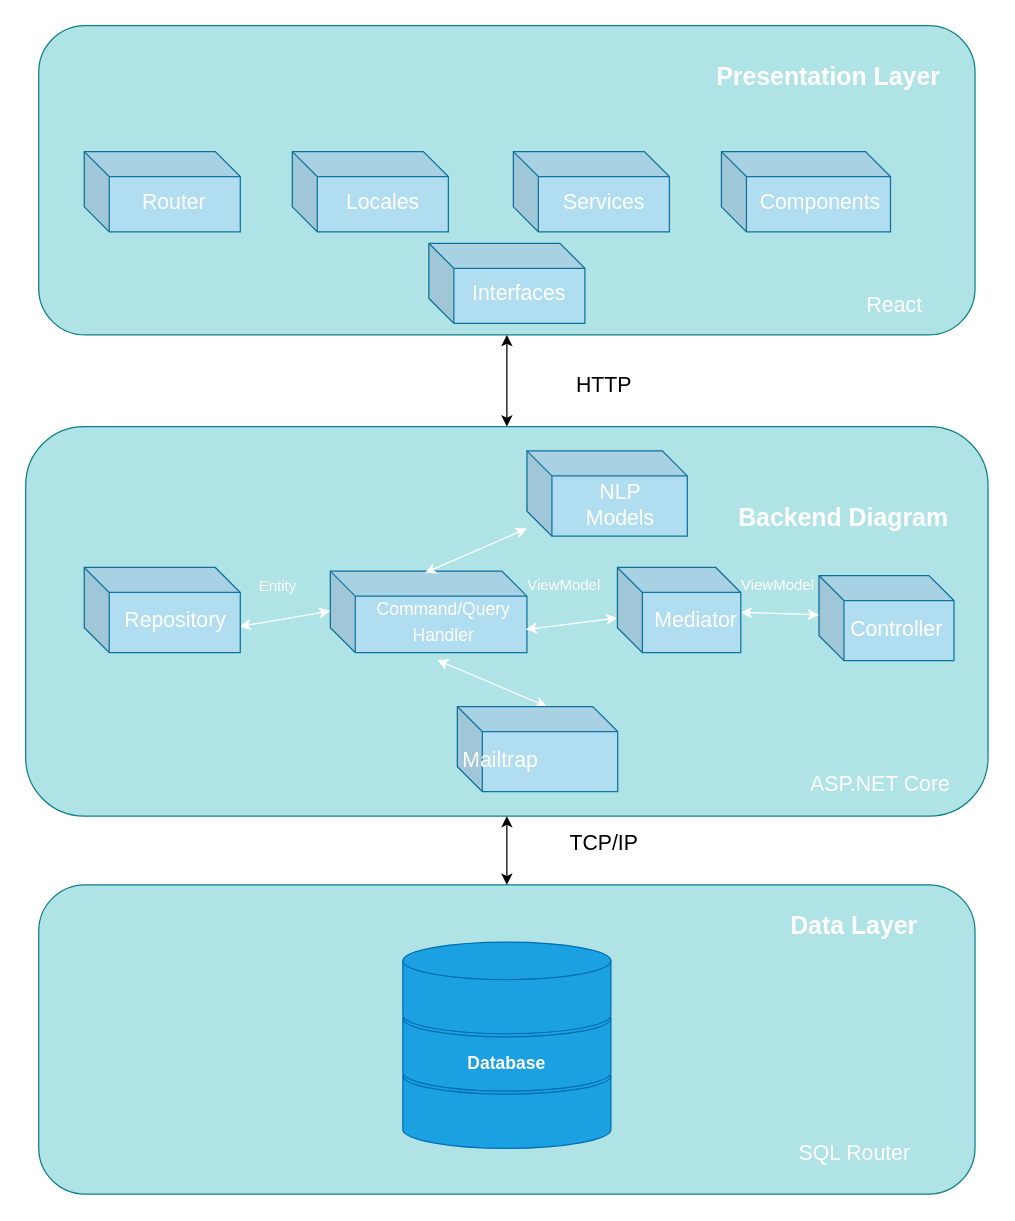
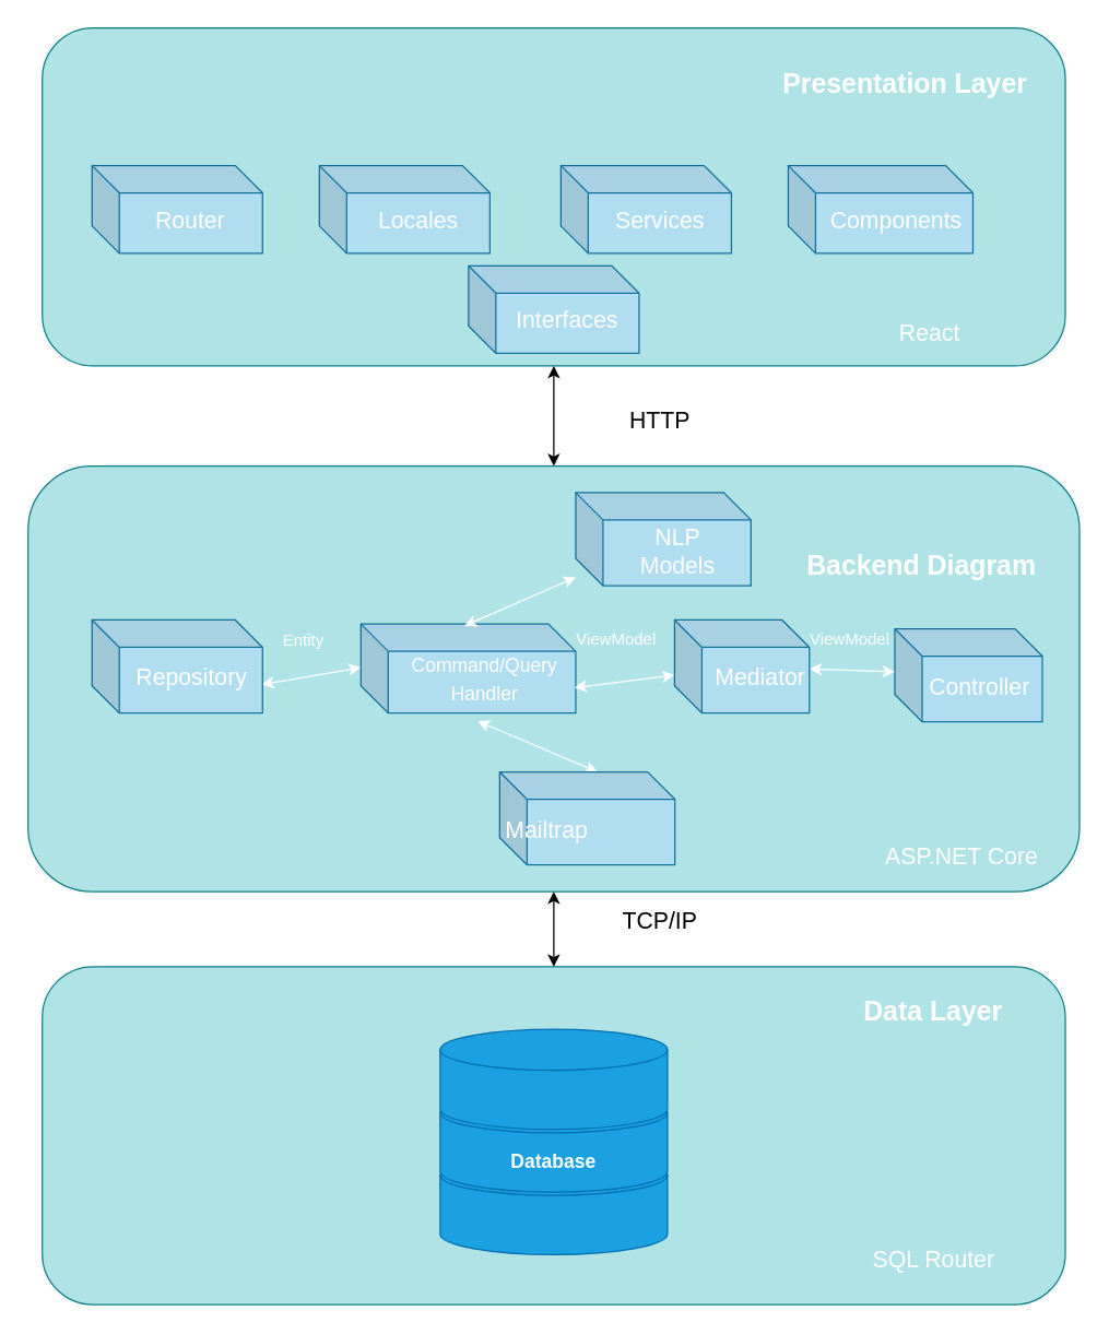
- <mxCell id="32" value="&lt;font color=&quot;#ffffff&quot;&gt;React&lt;/font&gt;" style="text;html=1;strokeColor=none;fillColor=none;align=center;verticalAlign=middle;whiteSpace=wrap;rounded=0;fontSize=17;fontColor=#000000;" vertex="1" parent="2"><mxGeometry x="641.115" y="210.833" width="109.257" height="27.5" as="geometry" /></mxCell>
+ <mxCell id="32" value="&lt;font color=&quot;#ffffff&quot;&gt;React&lt;/font&gt;" style="text;html=1;strokeColor=none;fillColor=none;align=center;verticalAlign=middle;whiteSpace=wrap;rounded=0;fontSize=17;fontColor=#000000;" vertex="1" parent="2"><mxGeometry x="606.115" y="210.833" width="109.257" height="27.5" as="geometry" /></mxCell>
